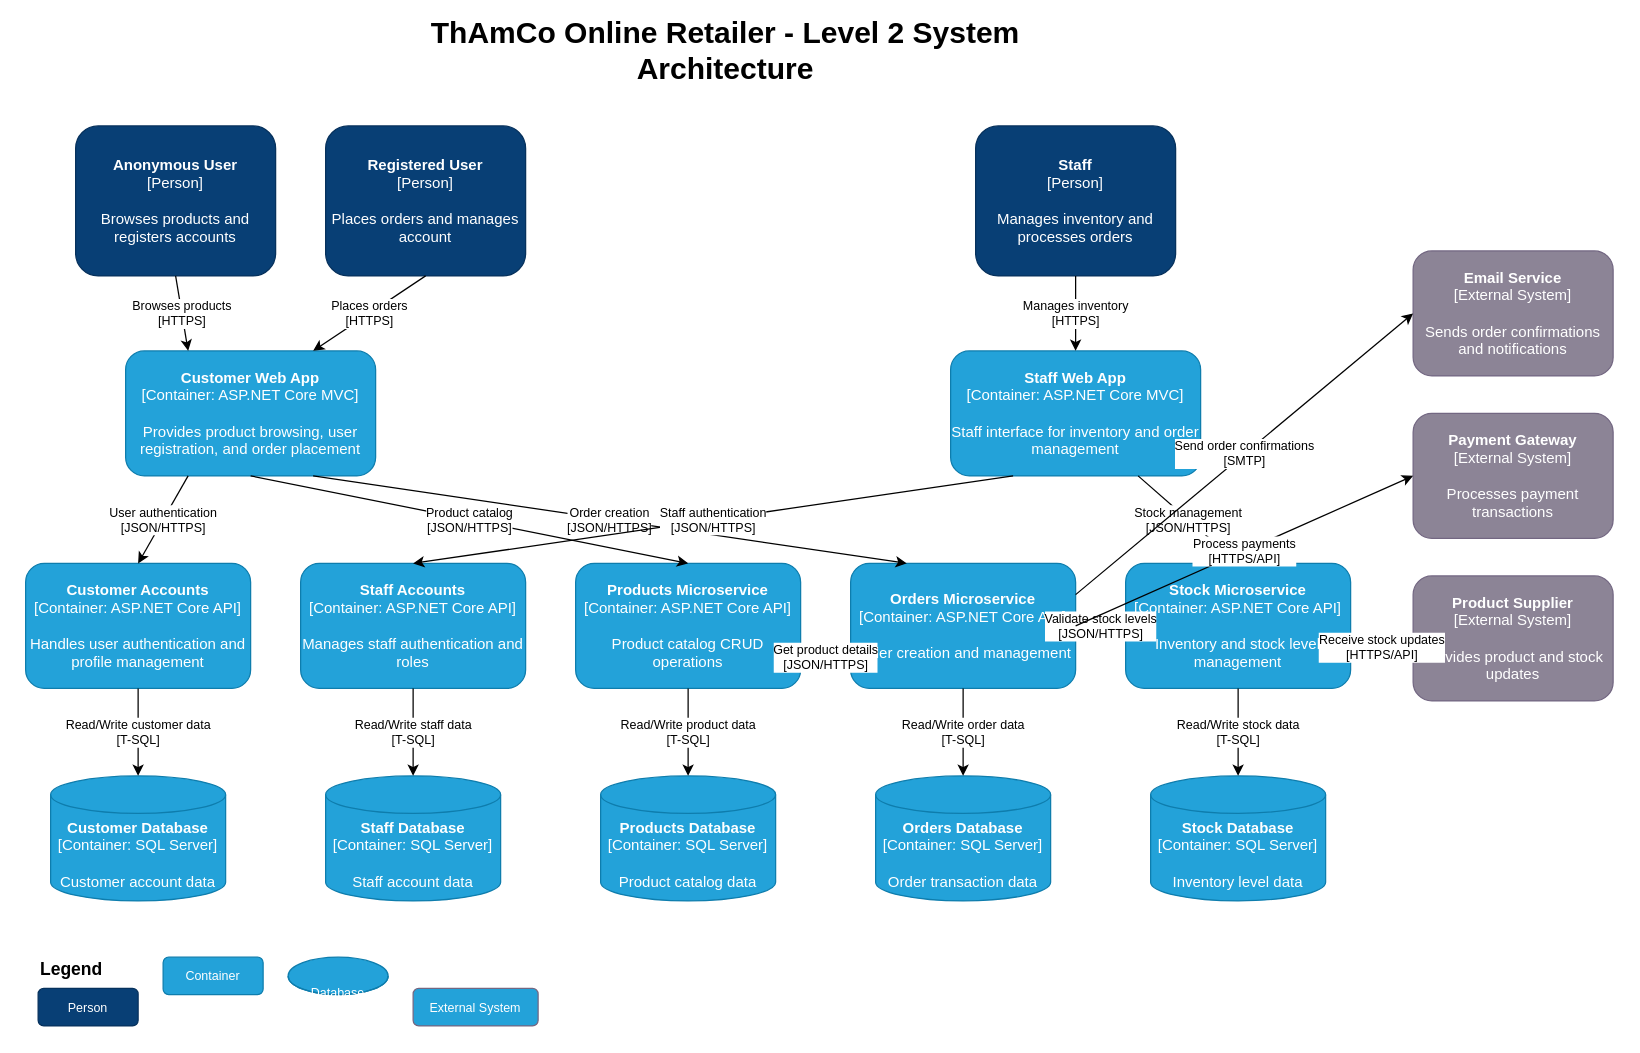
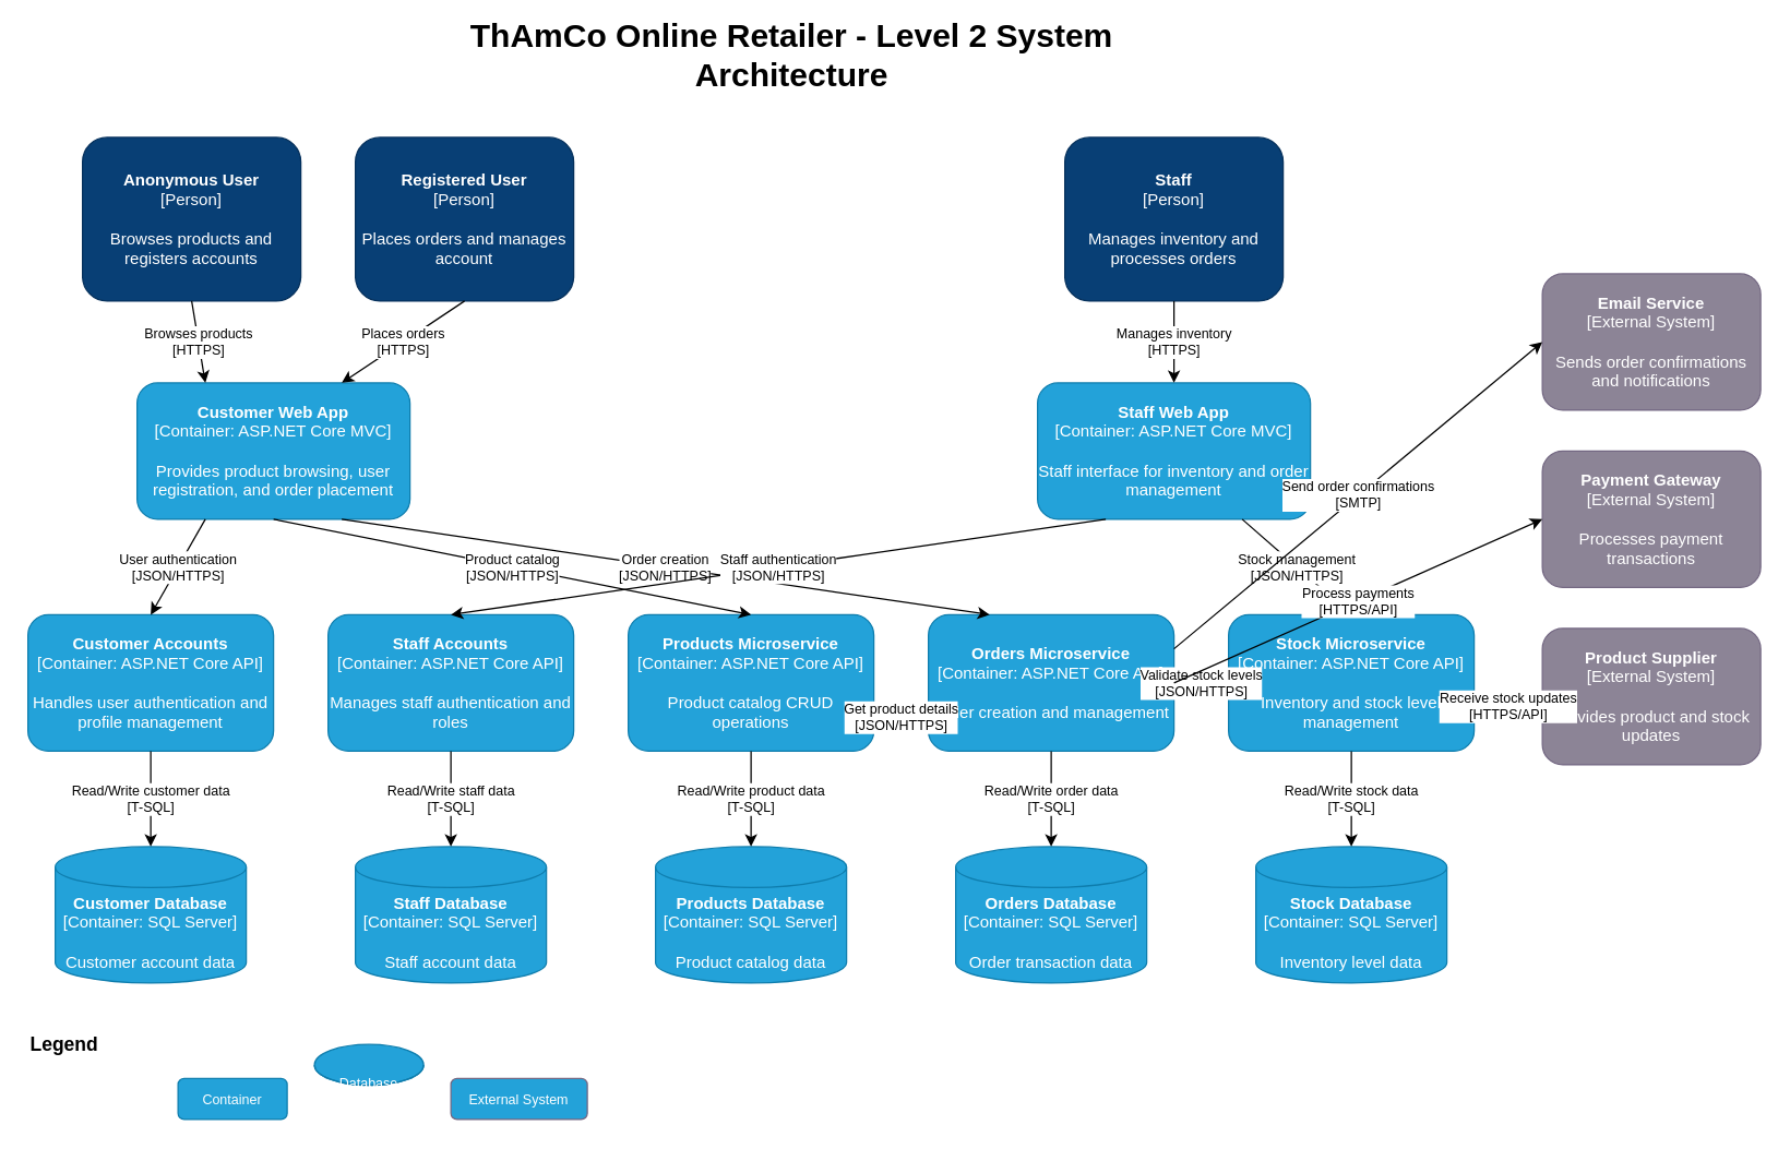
- <mxCell id="39" value="&lt;b&gt;Legend&lt;/b&gt;" style="text;html=1;strokeColor=none;fillColor=none;align=left;verticalAlign=top;whiteSpace=wrap;rounded=0;fontSize=14;fontStyle=1;" vertex="1" parent="1"><mxGeometry x="30" y="760" width="80" height="30" as="geometry" /></mxCell>
+ <mxCell id="39" value="&lt;b&gt;Legend&lt;/b&gt;" style="text;html=1;strokeColor=none;fillColor=none;align=left;verticalAlign=top;whiteSpace=wrap;rounded=0;fontSize=14;fontStyle=1;" vertex="1" parent="1"><mxGeometry x="20" y="750" width="80" height="30" as="geometry" /></mxCell>
- <mxCell id="41" value="Container" style="rounded=1;whiteSpace=wrap;html=1;fillColor=#23A2D9;strokeColor=#0E7DAD;fontColor=#ffffff;fontSize=10;" vertex="1" parent="1"><mxGeometry x="130" y="765" width="80" height="30" as="geometry" /></mxCell>
+ <mxCell id="41" value="Container" style="rounded=1;whiteSpace=wrap;html=1;fillColor=#23A2D9;strokeColor=#0E7DAD;fontColor=#ffffff;fontSize=10;" vertex="1" parent="1"><mxGeometry x="130" y="790" width="80" height="30" as="geometry" /></mxCell>
- <mxCell id="40" value="Person" style="rounded=1;whiteSpace=wrap;html=1;fillColor=#083F75;strokeColor=#06315C;fontColor=#ffffff;fontSize=10;" vertex="1" parent="1"><mxGeometry x="30" y="790" width="80" height="30" as="geometry" /></mxCell>
